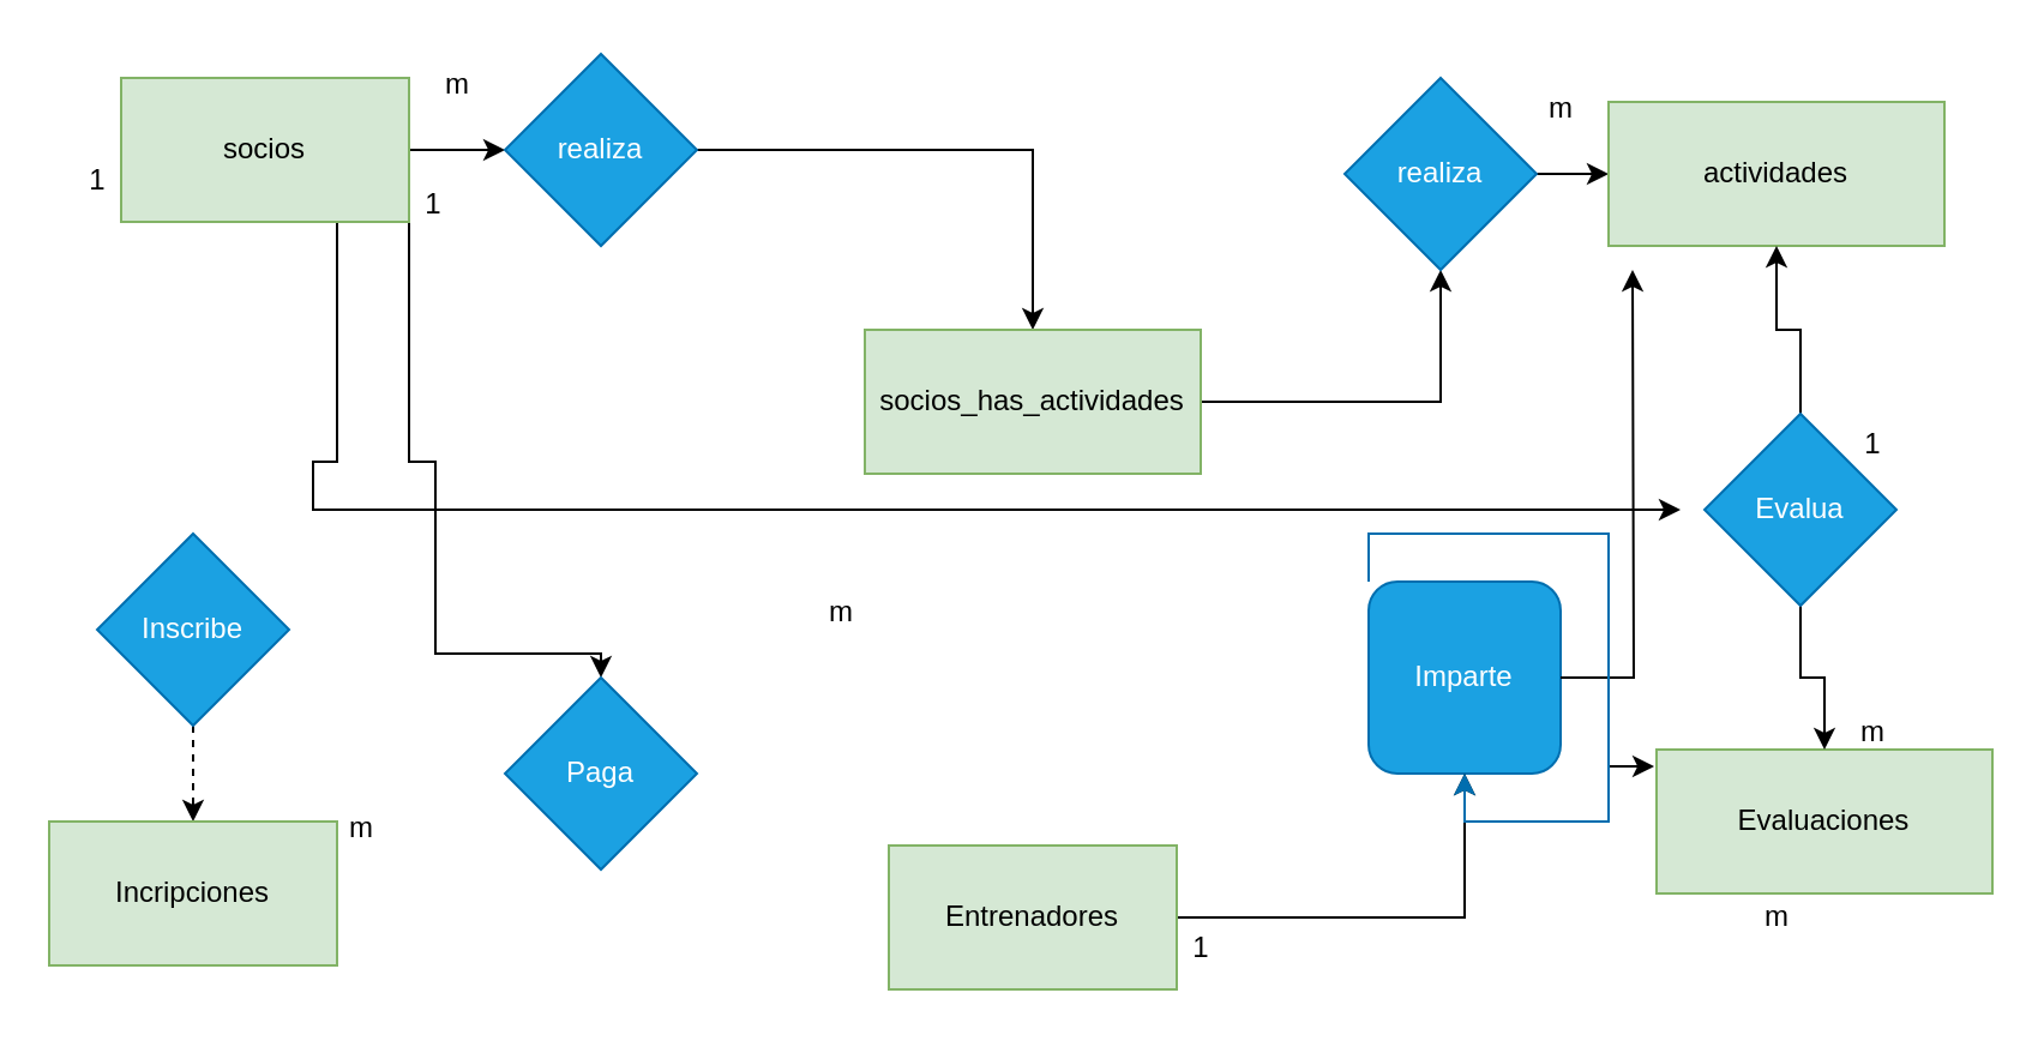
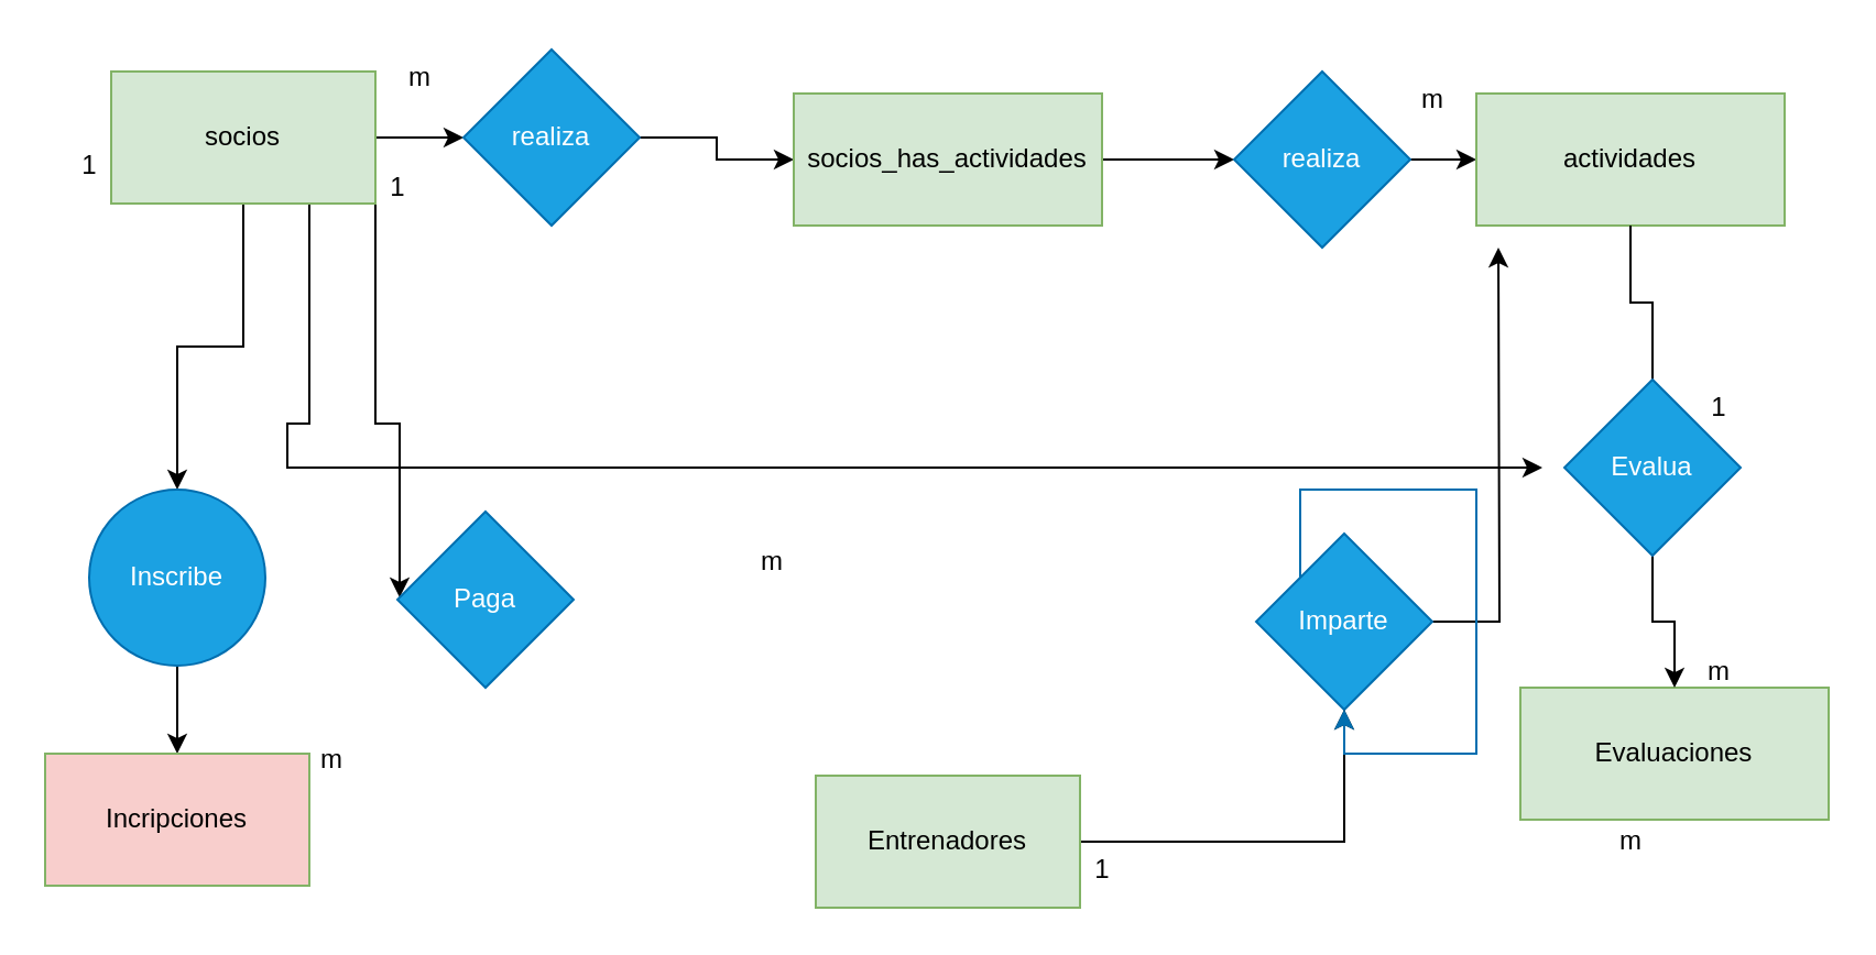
- <mxCell id="15" value="" style="edgeStyle=orthogonalEdgeStyle;rounded=0;orthogonalLoop=1;jettySize=auto;html=1;" edge="1" parent="1" source="17" target="13"><mxGeometry relative="1" as="geometry" /></mxCell>
+ <mxCell id="15" value="" style="edgeStyle=orthogonalEdgeStyle;rounded=0;orthogonalLoop=1;jettySize=auto;html=1;endArrow=none;" edge="1" parent="1" source="17" target="13"><mxGeometry relative="1" as="geometry" /></mxCell>
+ <mxCell id="4" style="edgeStyle=orthogonalEdgeStyle;rounded=0;orthogonalLoop=1;jettySize=auto;html=1;" edge="1" parent="1" source="6" target="19"><mxGeometry relative="1" as="geometry" /></mxCell>
- <mxCell id="10" value="socios_has_actividades" style="whiteSpace=wrap;html=1;fillColor=#d5e8d4;strokeColor=#82b366;" vertex="1" parent="1"><mxGeometry x="360" y="137" width="140" height="60" as="geometry" /></mxCell>
+ <mxCell id="10" value="socios_has_actividades" style="whiteSpace=wrap;html=1;fillColor=#d5e8d4;strokeColor=#82b366;" vertex="1" parent="1"><mxGeometry x="360" y="42" width="140" height="60" as="geometry" /></mxCell>
- <mxCell id="19" value="Inscribe" style="rhombus;whiteSpace=wrap;html=1;fillColor=#1ba1e2;fontColor=#ffffff;strokeColor=#006EAF;" vertex="1" parent="1"><mxGeometry x="40" y="222" width="80" height="80" as="geometry" /></mxCell>
+ <mxCell id="19" value="Inscribe" style="ellipse;whiteSpace=wrap;html=1;fillColor=#1ba1e2;fontColor=#ffffff;strokeColor=#006EAF;" vertex="1" parent="1"><mxGeometry x="40" y="222" width="80" height="80" as="geometry" /></mxCell>
- <mxCell id="23" value="Imparte" style="whiteSpace=wrap;html=1;fillColor=#1ba1e2;fontColor=#ffffff;strokeColor=#006EAF;rounded=1;" vertex="1" parent="1"><mxGeometry x="570" y="242" width="80" height="80" as="geometry" /></mxCell>
+ <mxCell id="23" value="Imparte" style="rhombus;whiteSpace=wrap;html=1;fillColor=#1ba1e2;fontColor=#ffffff;strokeColor=#006EAF;" vertex="1" parent="1"><mxGeometry x="570" y="242" width="80" height="80" as="geometry" /></mxCell>
- <mxCell id="18" value="" style="edgeStyle=orthogonalEdgeStyle;rounded=0;orthogonalLoop=1;jettySize=auto;html=1;dashed=1;" edge="1" parent="1" source="19" target="20"><mxGeometry relative="1" as="geometry" /></mxCell>
+ <mxCell id="18" value="" style="edgeStyle=orthogonalEdgeStyle;rounded=0;orthogonalLoop=1;jettySize=auto;html=1;" edge="1" parent="1" source="19" target="20"><mxGeometry relative="1" as="geometry" /></mxCell>
- <mxCell id="36" style="edgeStyle=orthogonalEdgeStyle;rounded=0;orthogonalLoop=1;jettySize=auto;html=1;entryX=-0.007;entryY=0.117;entryDx=0;entryDy=0;entryPerimeter=0;" edge="1" parent="1" source="23" target="14"><mxGeometry relative="1" as="geometry" /></mxCell>
- <mxCell id="21" value="Paga" style="rhombus;whiteSpace=wrap;html=1;fillColor=#1ba1e2;fontColor=#ffffff;strokeColor=#006EAF;" vertex="1" parent="1"><mxGeometry x="210" y="282" width="80" height="80" as="geometry" /></mxCell>
+ <mxCell id="21" value="Paga" style="rhombus;whiteSpace=wrap;html=1;fillColor=#1ba1e2;fontColor=#ffffff;strokeColor=#006EAF;" vertex="1" parent="1"><mxGeometry x="180" y="232" width="80" height="80" as="geometry" /></mxCell>
- <mxCell id="20" value="Incripciones" style="whiteSpace=wrap;html=1;fillColor=#d5e8d4;strokeColor=#82b366;" vertex="1" parent="1"><mxGeometry y="342" width="120" height="60" as="geometry" x="20" /></mxCell>
+ <mxCell id="20" value="Incripciones" style="whiteSpace=wrap;html=1;fillColor=#f8cecc;strokeColor=#82b366;" vertex="1" parent="1"><mxGeometry y="342" width="120" height="60" as="geometry" x="20" /></mxCell>
